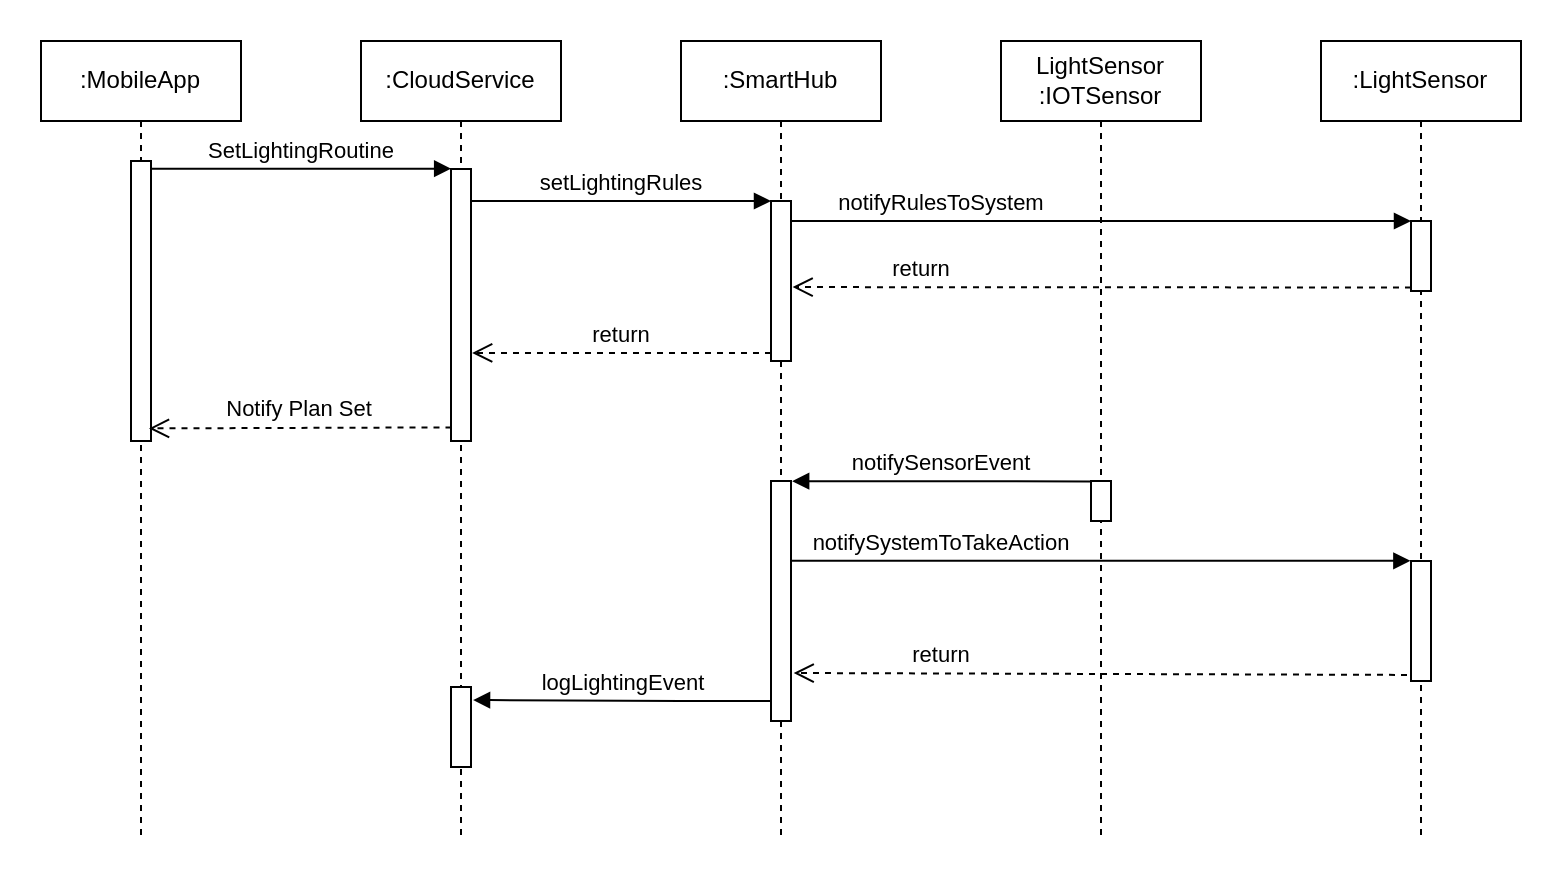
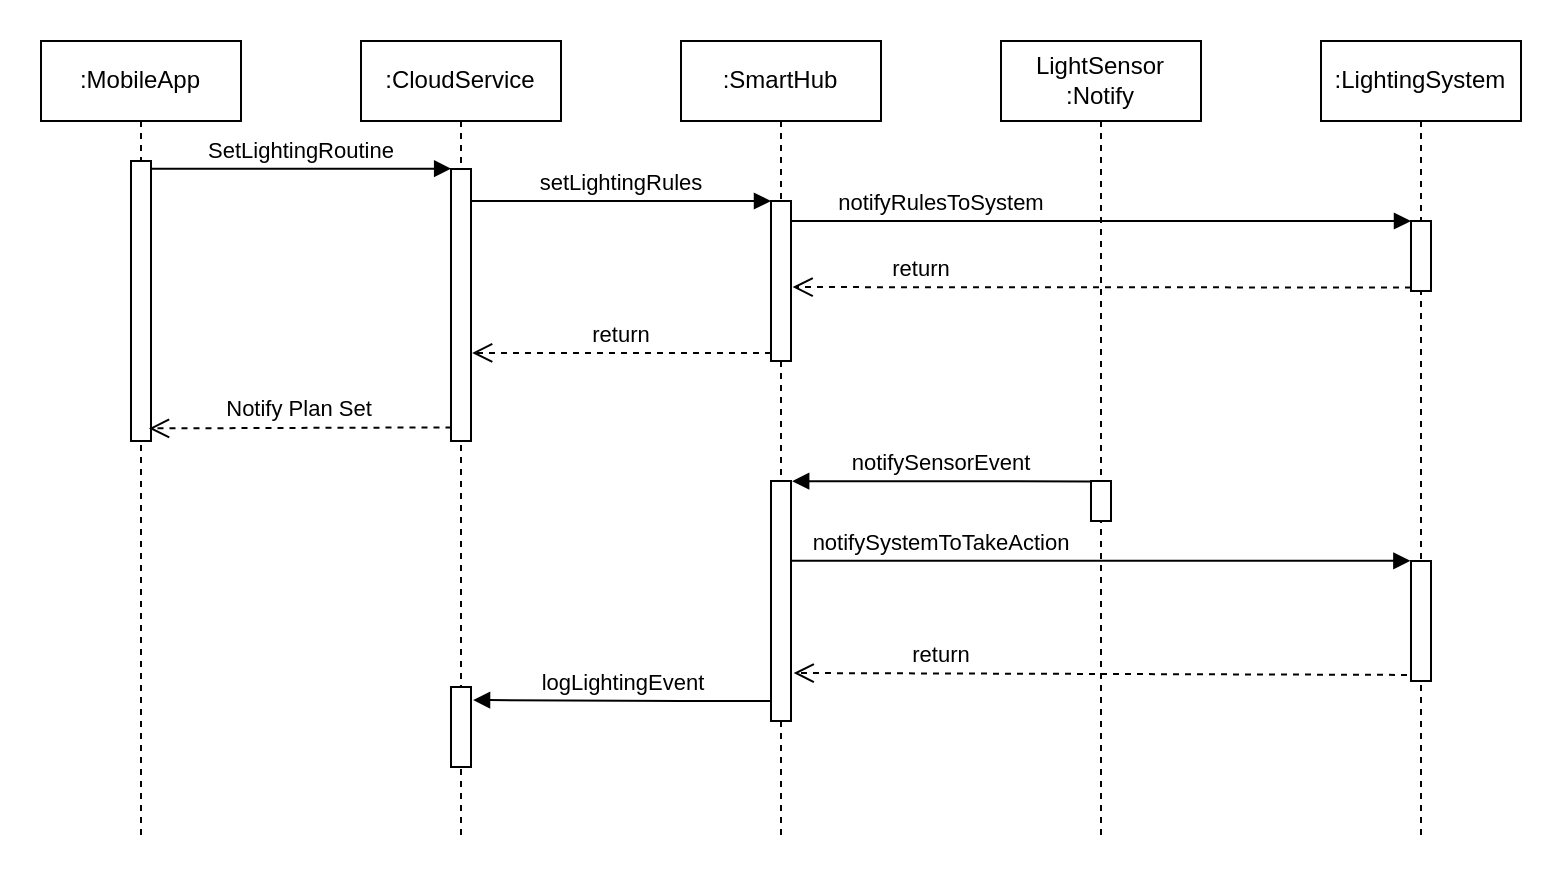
- <mxCell id="12" value="LightSensor&lt;br&gt;:IOTSensor" style="shape=umlLifeline;perimeter=lifelinePerimeter;whiteSpace=wrap;html=1;container=1;collapsible=0;recursiveResize=0;outlineConnect=0;" vertex="1" parent="1"><mxGeometry x="500" y="20" width="100" height="400" as="geometry" /></mxCell>
+ <mxCell id="12" value="LightSensor&lt;br&gt;:Notify" style="shape=umlLifeline;perimeter=lifelinePerimeter;whiteSpace=wrap;html=1;container=1;collapsible=0;recursiveResize=0;outlineConnect=0;" vertex="1" parent="1"><mxGeometry x="500" y="20" width="100" height="400" as="geometry" /></mxCell>
- <mxCell id="14" value=":LightSensor" style="shape=umlLifeline;perimeter=lifelinePerimeter;whiteSpace=wrap;html=1;container=1;collapsible=0;recursiveResize=0;outlineConnect=0;" vertex="1" parent="1"><mxGeometry x="660" y="20" width="100" height="400" as="geometry" /></mxCell>
+ <mxCell id="14" value=":LightingSystem" style="shape=umlLifeline;perimeter=lifelinePerimeter;whiteSpace=wrap;html=1;container=1;collapsible=0;recursiveResize=0;outlineConnect=0;" vertex="1" parent="1"><mxGeometry x="660" y="20" width="100" height="400" as="geometry" /></mxCell>
